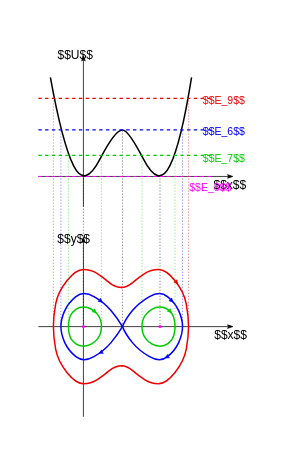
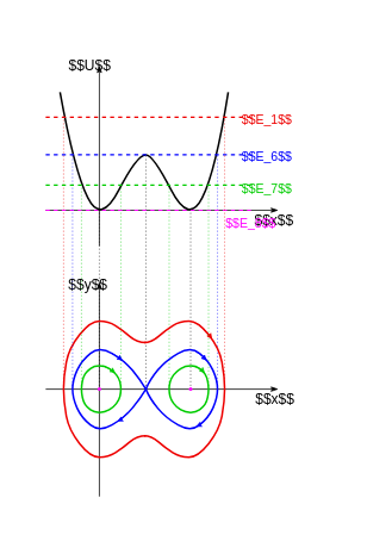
- <mxCell id="60" value="&lt;font color=&quot;#ee0000&quot; style=&quot;font-size: 7px;&quot;&gt;$$E_9$$&lt;/font&gt;" style="text;html=1;align=center;verticalAlign=middle;whiteSpace=wrap;rounded=0;fillColor=none;" vertex="1" parent="1"><mxGeometry x="139" y="56" width="20" height="18" as="geometry" /></mxCell>
+ <mxCell id="60" value="&lt;font color=&quot;#ee0000&quot; style=&quot;font-size: 7px;&quot;&gt;$$E_1$$&lt;/font&gt;" style="text;html=1;align=center;verticalAlign=middle;whiteSpace=wrap;rounded=0;fillColor=none;" vertex="1" parent="1"><mxGeometry x="139" y="56" width="20" height="18" as="geometry" /></mxCell>
